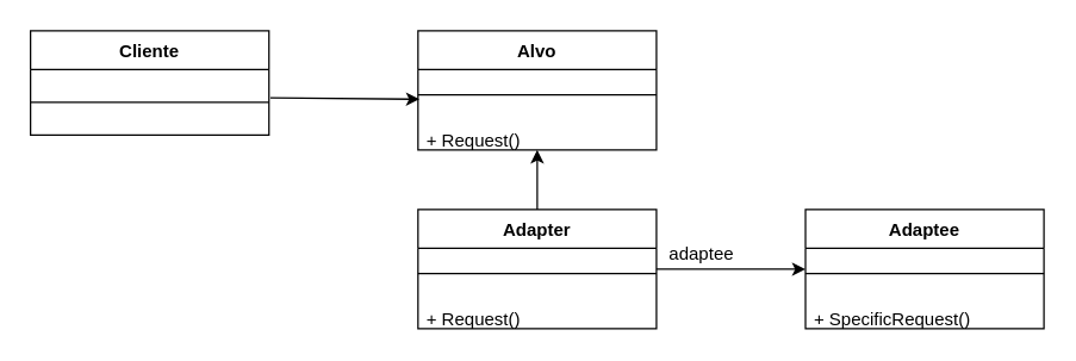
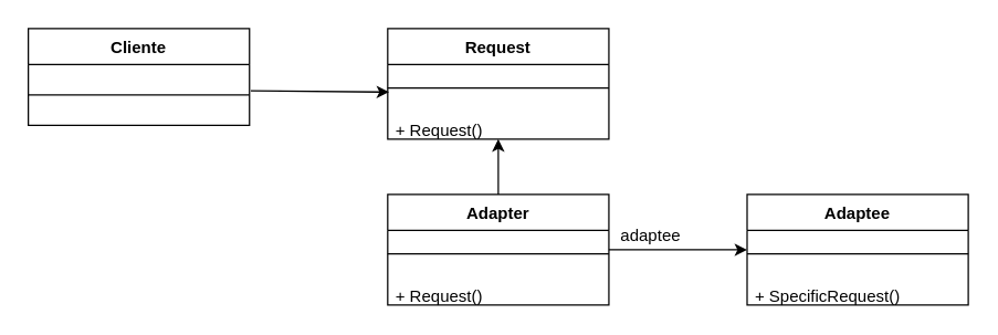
- <mxCell id="4" value="Alvo" style="swimlane;fontStyle=1;align=center;verticalAlign=top;childLayout=stackLayout;horizontal=1;startSize=26;horizontalStack=0;resizeParent=1;resizeParentMax=0;resizeLast=0;collapsible=1;marginBottom=0;" vertex="1" parent="1"><mxGeometry x="280" y="20" width="160" height="80" as="geometry" /></mxCell>
+ <mxCell id="4" value="Request" style="swimlane;fontStyle=1;align=center;verticalAlign=top;childLayout=stackLayout;horizontal=1;startSize=26;horizontalStack=0;resizeParent=1;resizeParentMax=0;resizeLast=0;collapsible=1;marginBottom=0;" vertex="1" parent="1"><mxGeometry x="280" y="20" width="160" height="80" as="geometry" /></mxCell>
